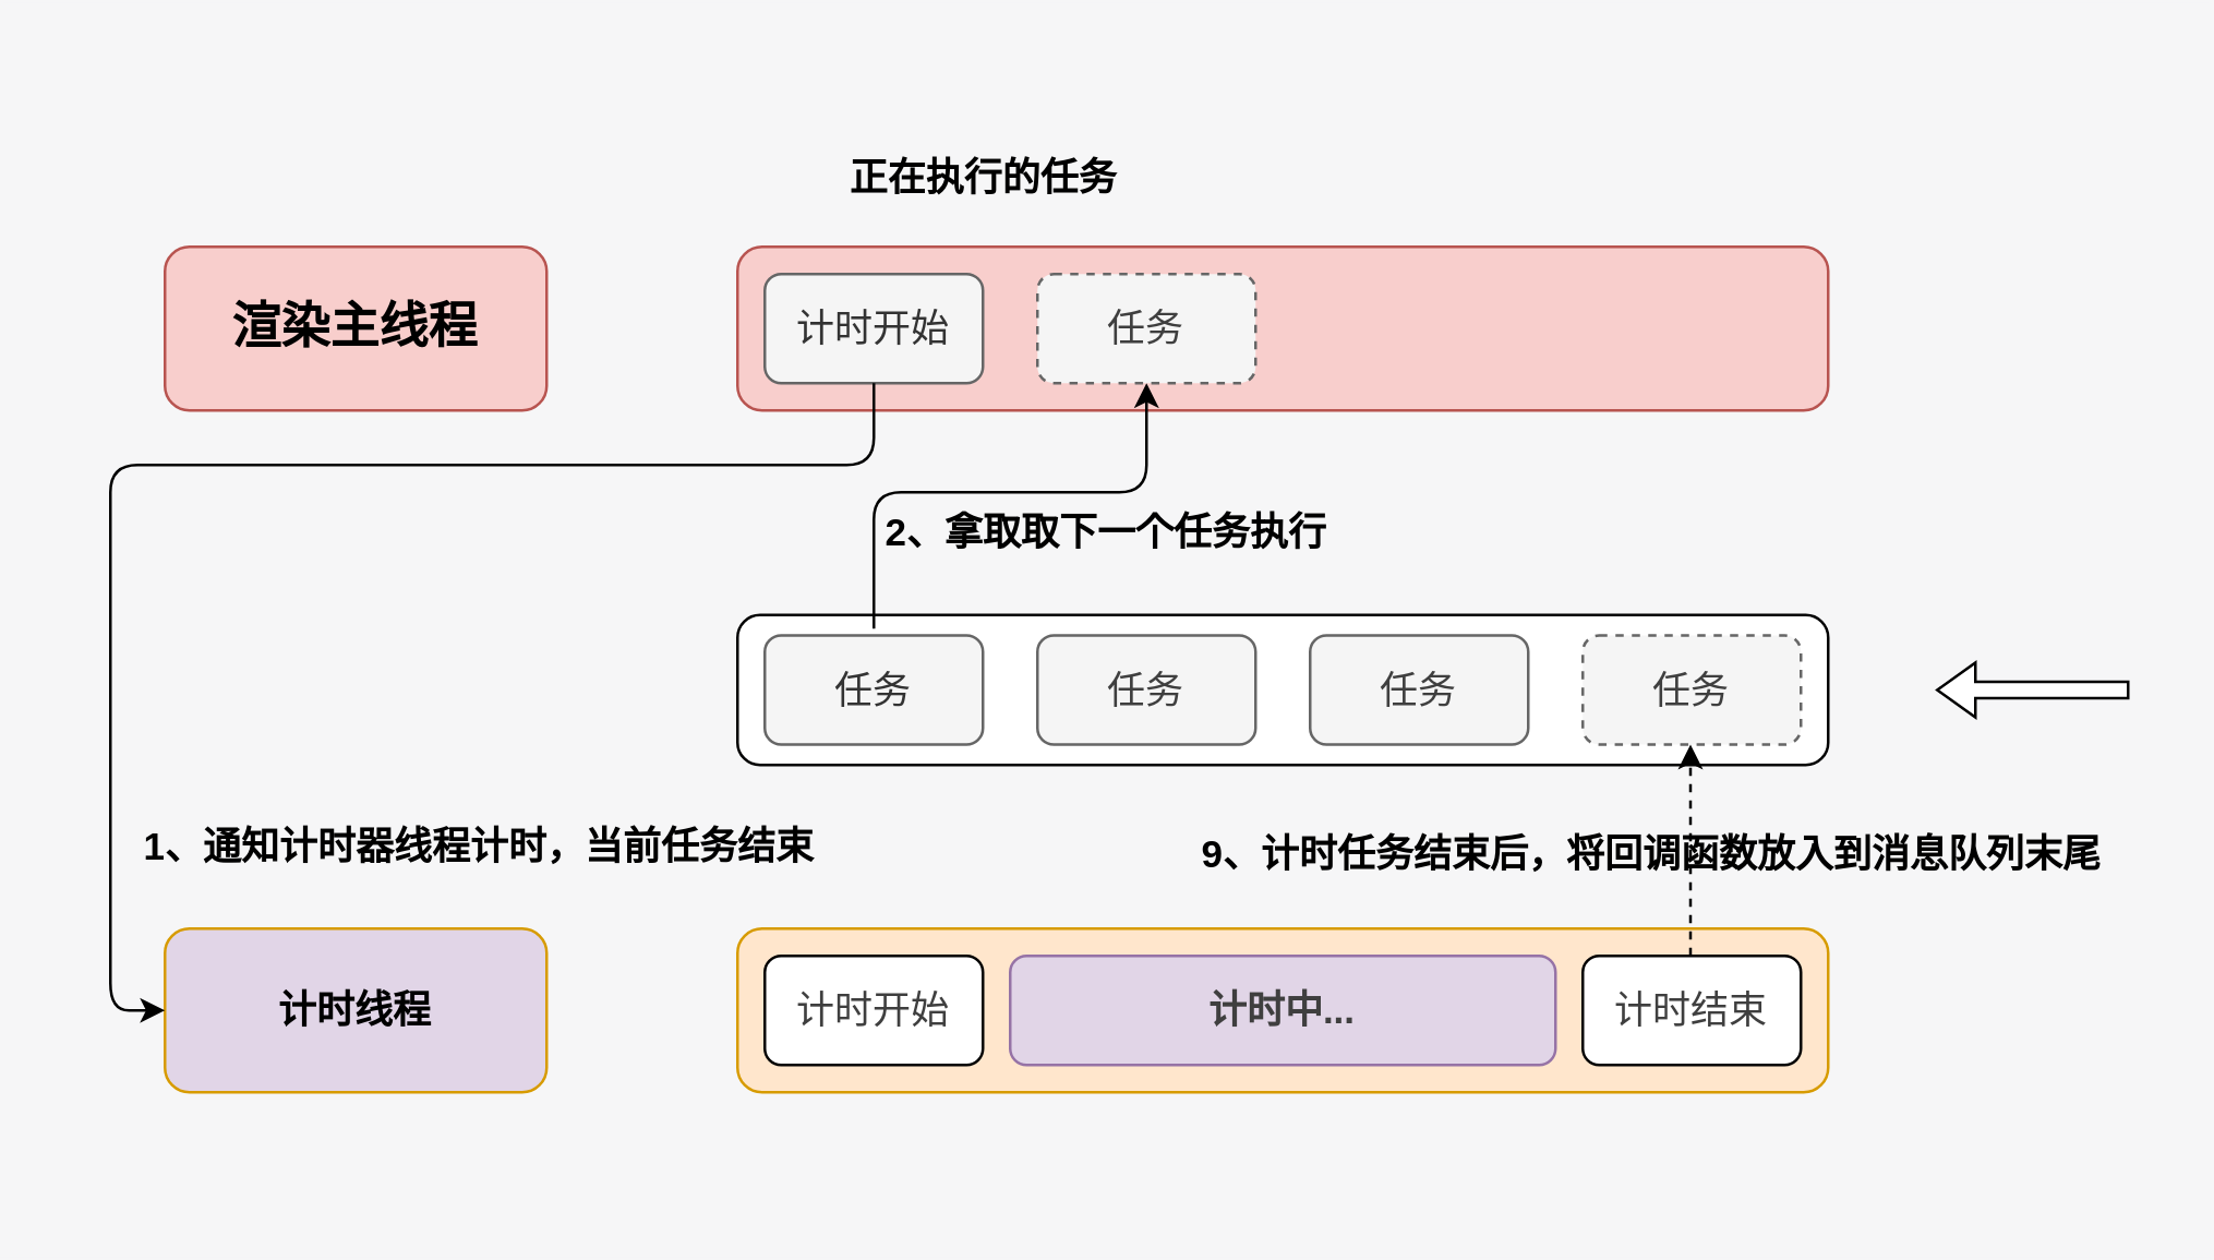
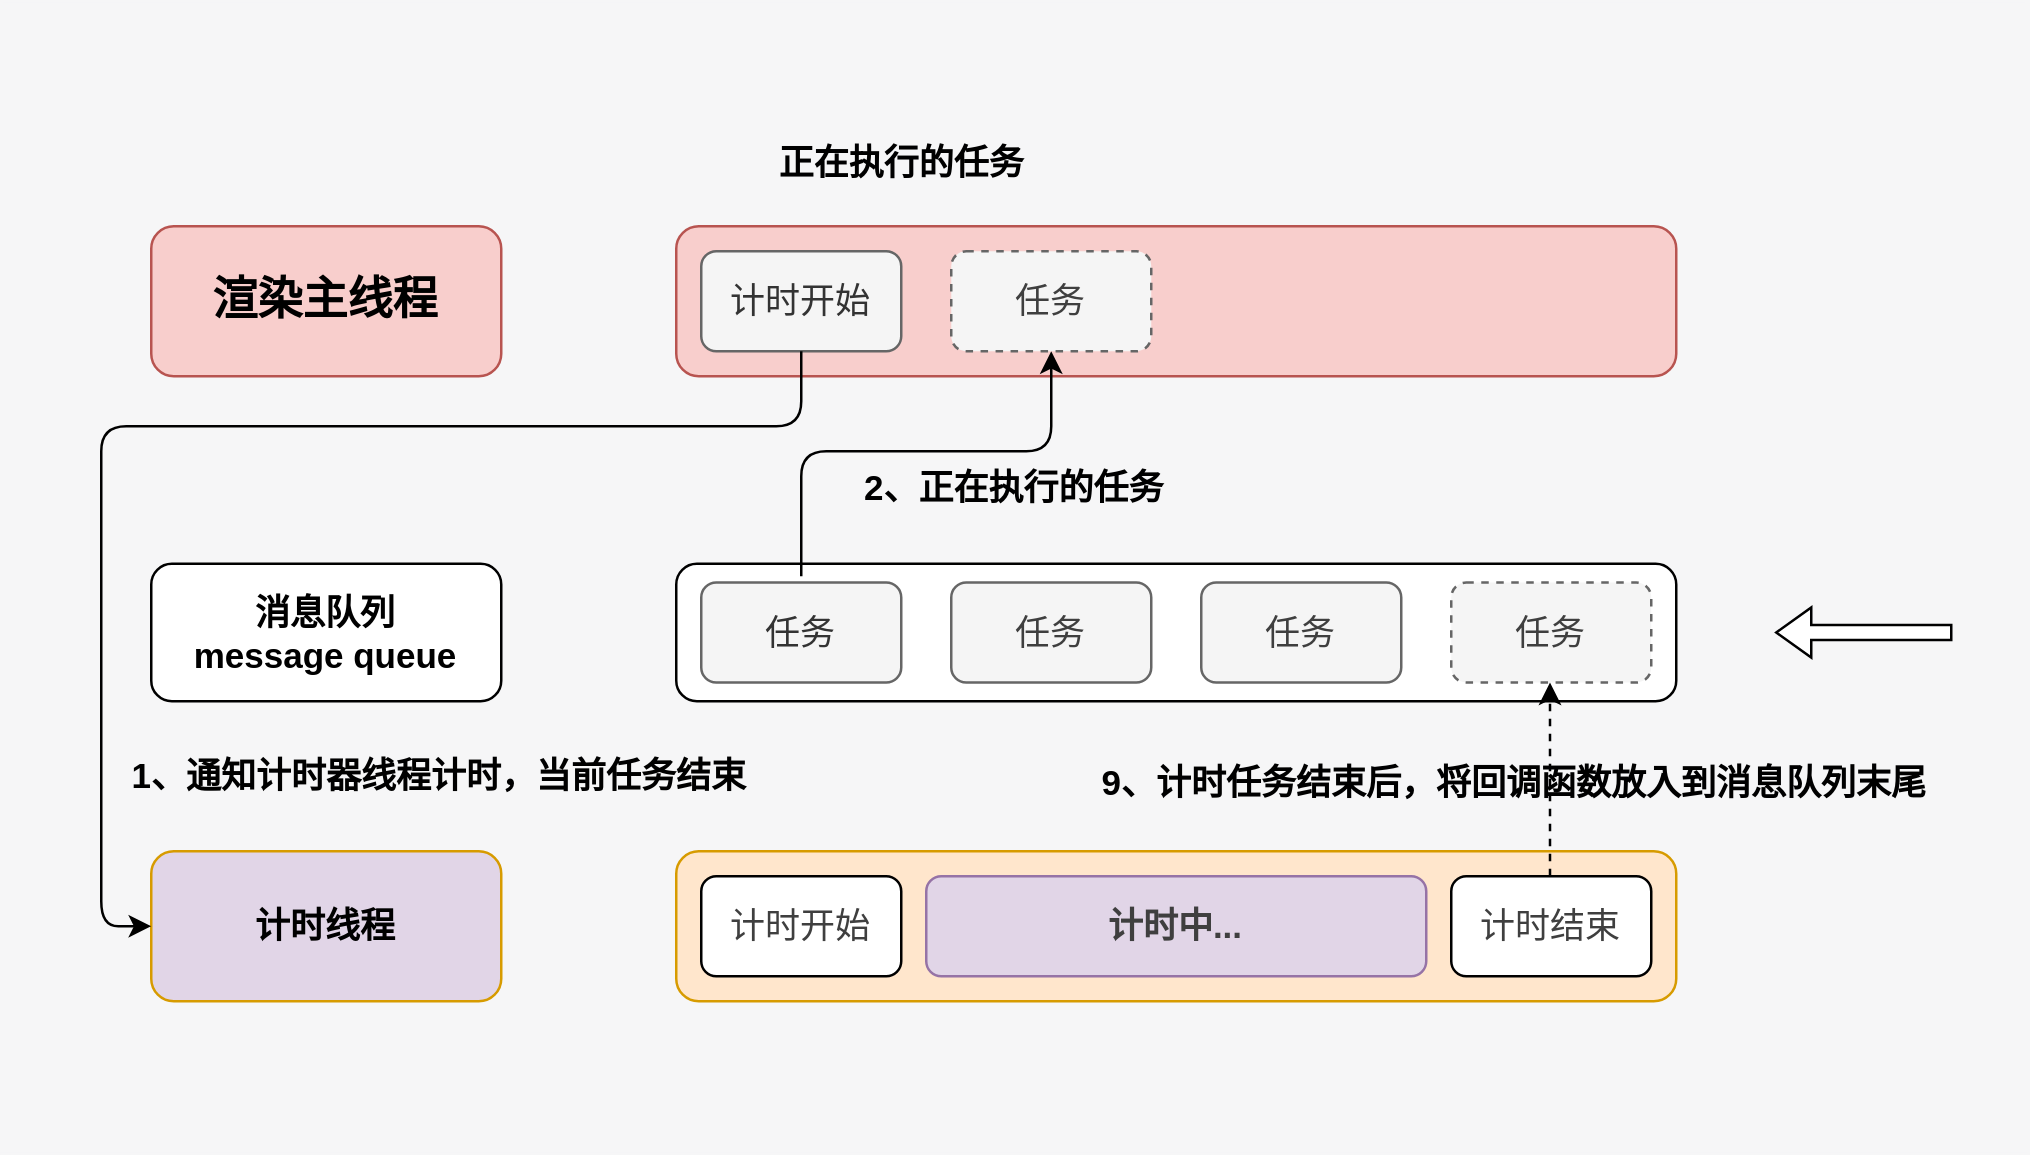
- <mxCell id="25" value="2、拿取取下一个任务执行" style="text;html=1;align=center;verticalAlign=middle;resizable=0;points=[];autosize=1;strokeColor=none;fillColor=none;fontStyle=1;fontSize=14;" parent="1" vertex="1"><mxGeometry x="310" y="180" width="190" height="30" as="geometry" /></mxCell>
+ <mxCell id="25" value="2、正在执行的任务" style="text;html=1;align=center;verticalAlign=middle;resizable=0;points=[];autosize=1;strokeColor=none;fillColor=none;fontStyle=1;fontSize=14;" parent="1" vertex="1"><mxGeometry x="310" y="180" width="190" height="30" as="geometry" /></mxCell>
+ <mxCell id="7" value="消息队列&lt;div&gt;message queue&lt;/div&gt;" style="rounded=1;whiteSpace=wrap;html=1;fontStyle=1;fontSize=14;" parent="1" vertex="1"><mxGeometry x="60" y="225" width="140" height="55" as="geometry" /></mxCell>
